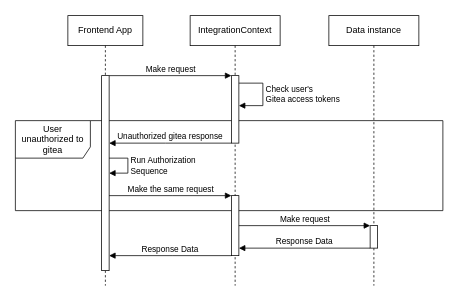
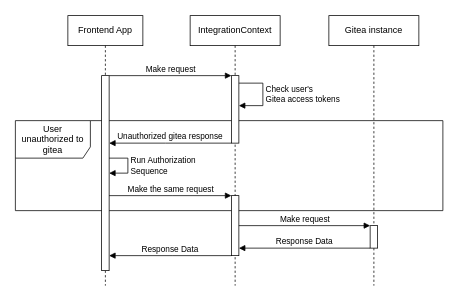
- <mxCell id="10" value="Data instance" style="shape=umlLifeline;perimeter=lifelinePerimeter;whiteSpace=wrap;html=1;container=1;collapsible=0;recursiveResize=0;outlineConnect=0;" parent="1" vertex="1"><mxGeometry x="438" y="20" width="120" height="360" as="geometry" /></mxCell>
+ <mxCell id="10" value="Gitea instance" style="shape=umlLifeline;perimeter=lifelinePerimeter;whiteSpace=wrap;html=1;container=1;collapsible=0;recursiveResize=0;outlineConnect=0;" parent="1" vertex="1"><mxGeometry x="438" y="20" width="120" height="360" as="geometry" /></mxCell>
